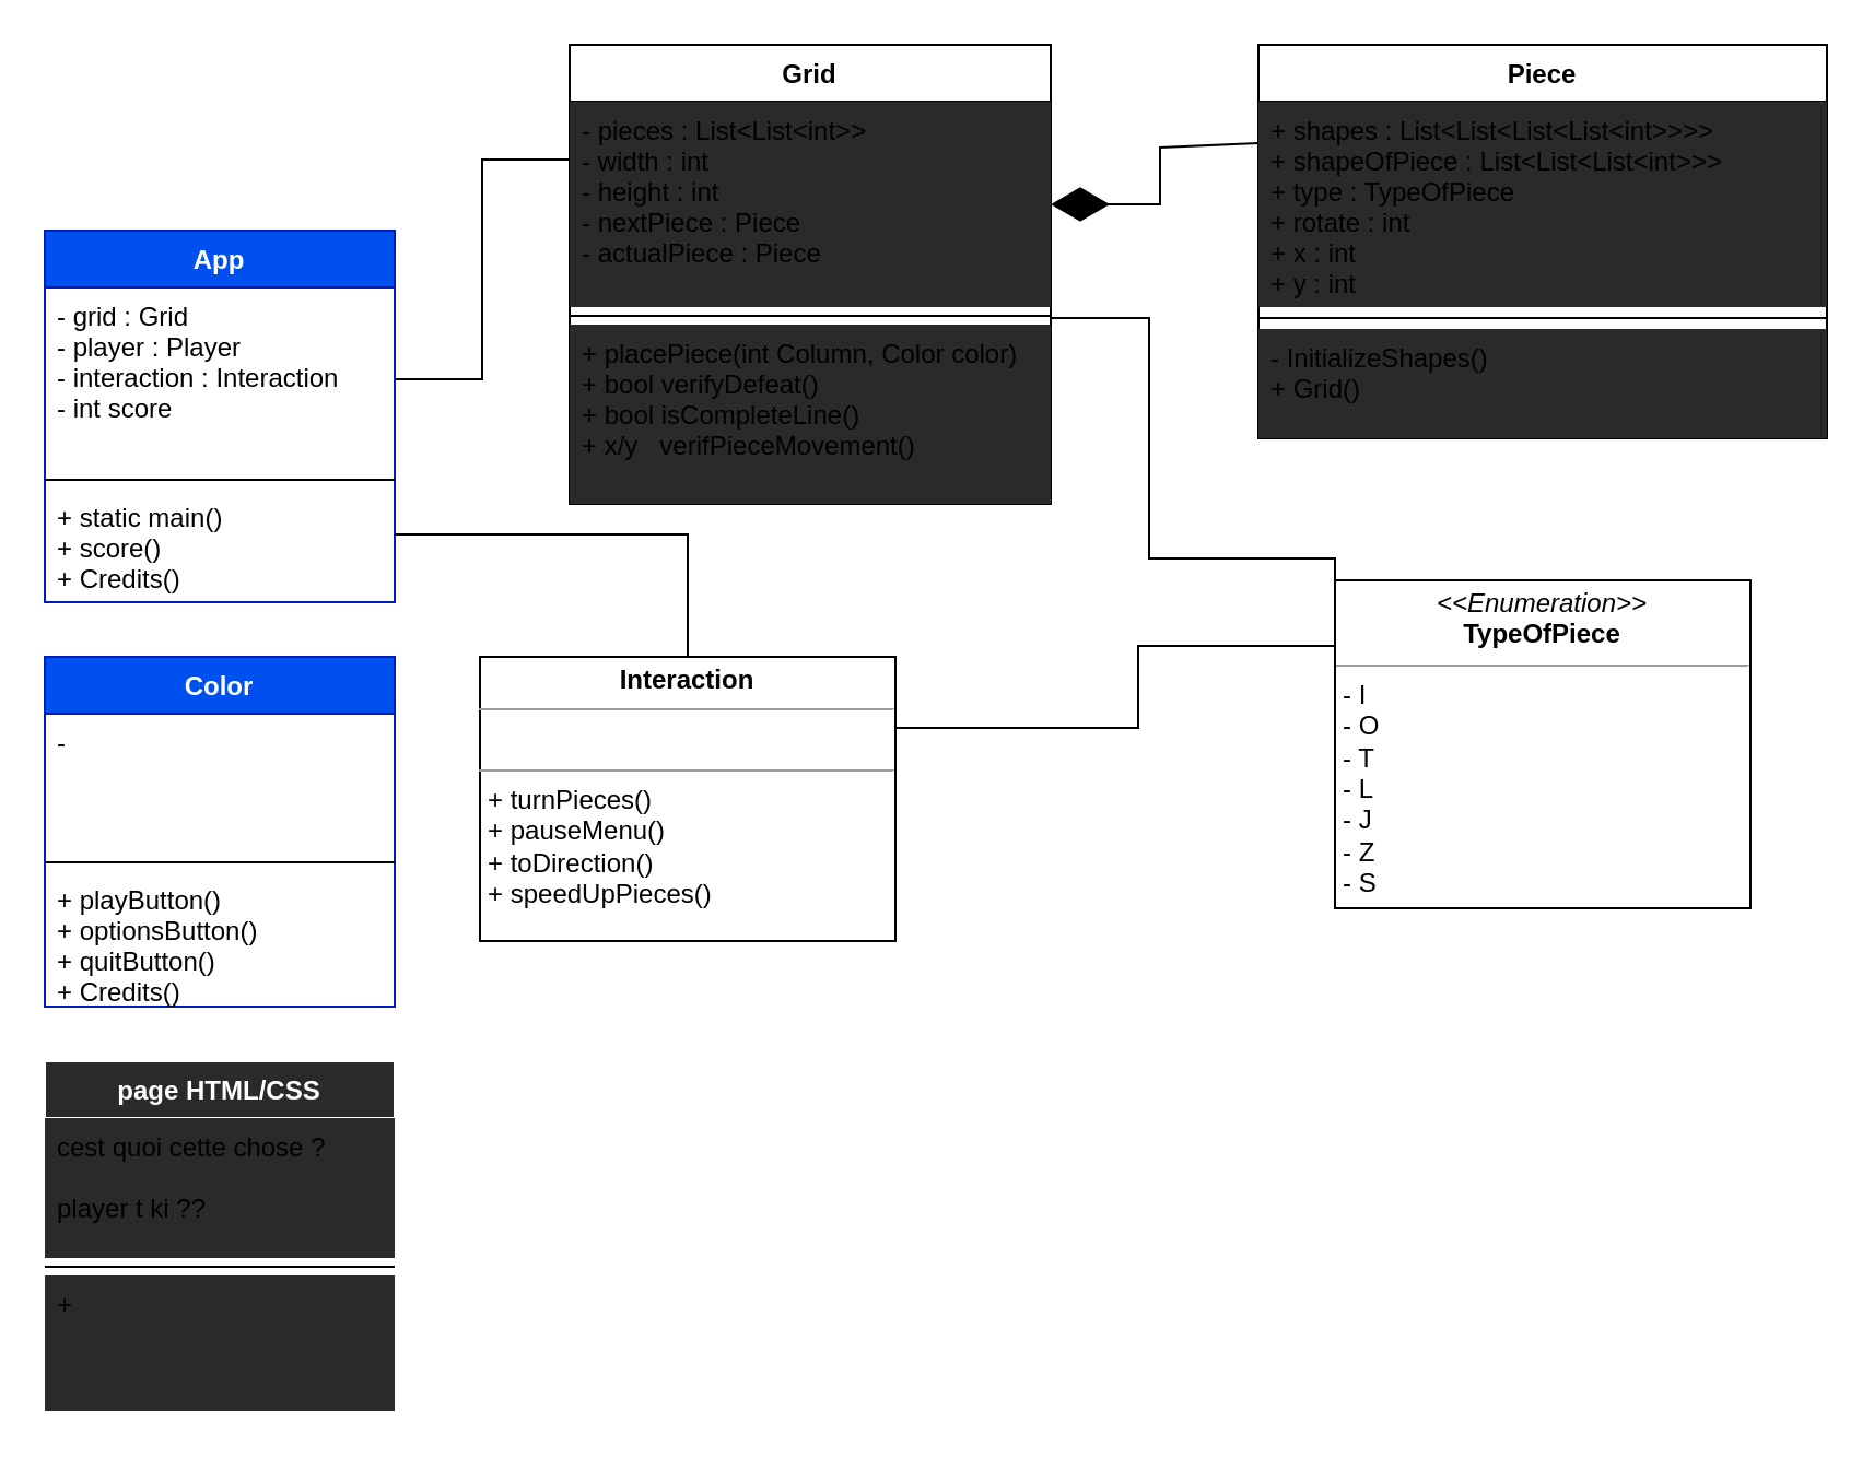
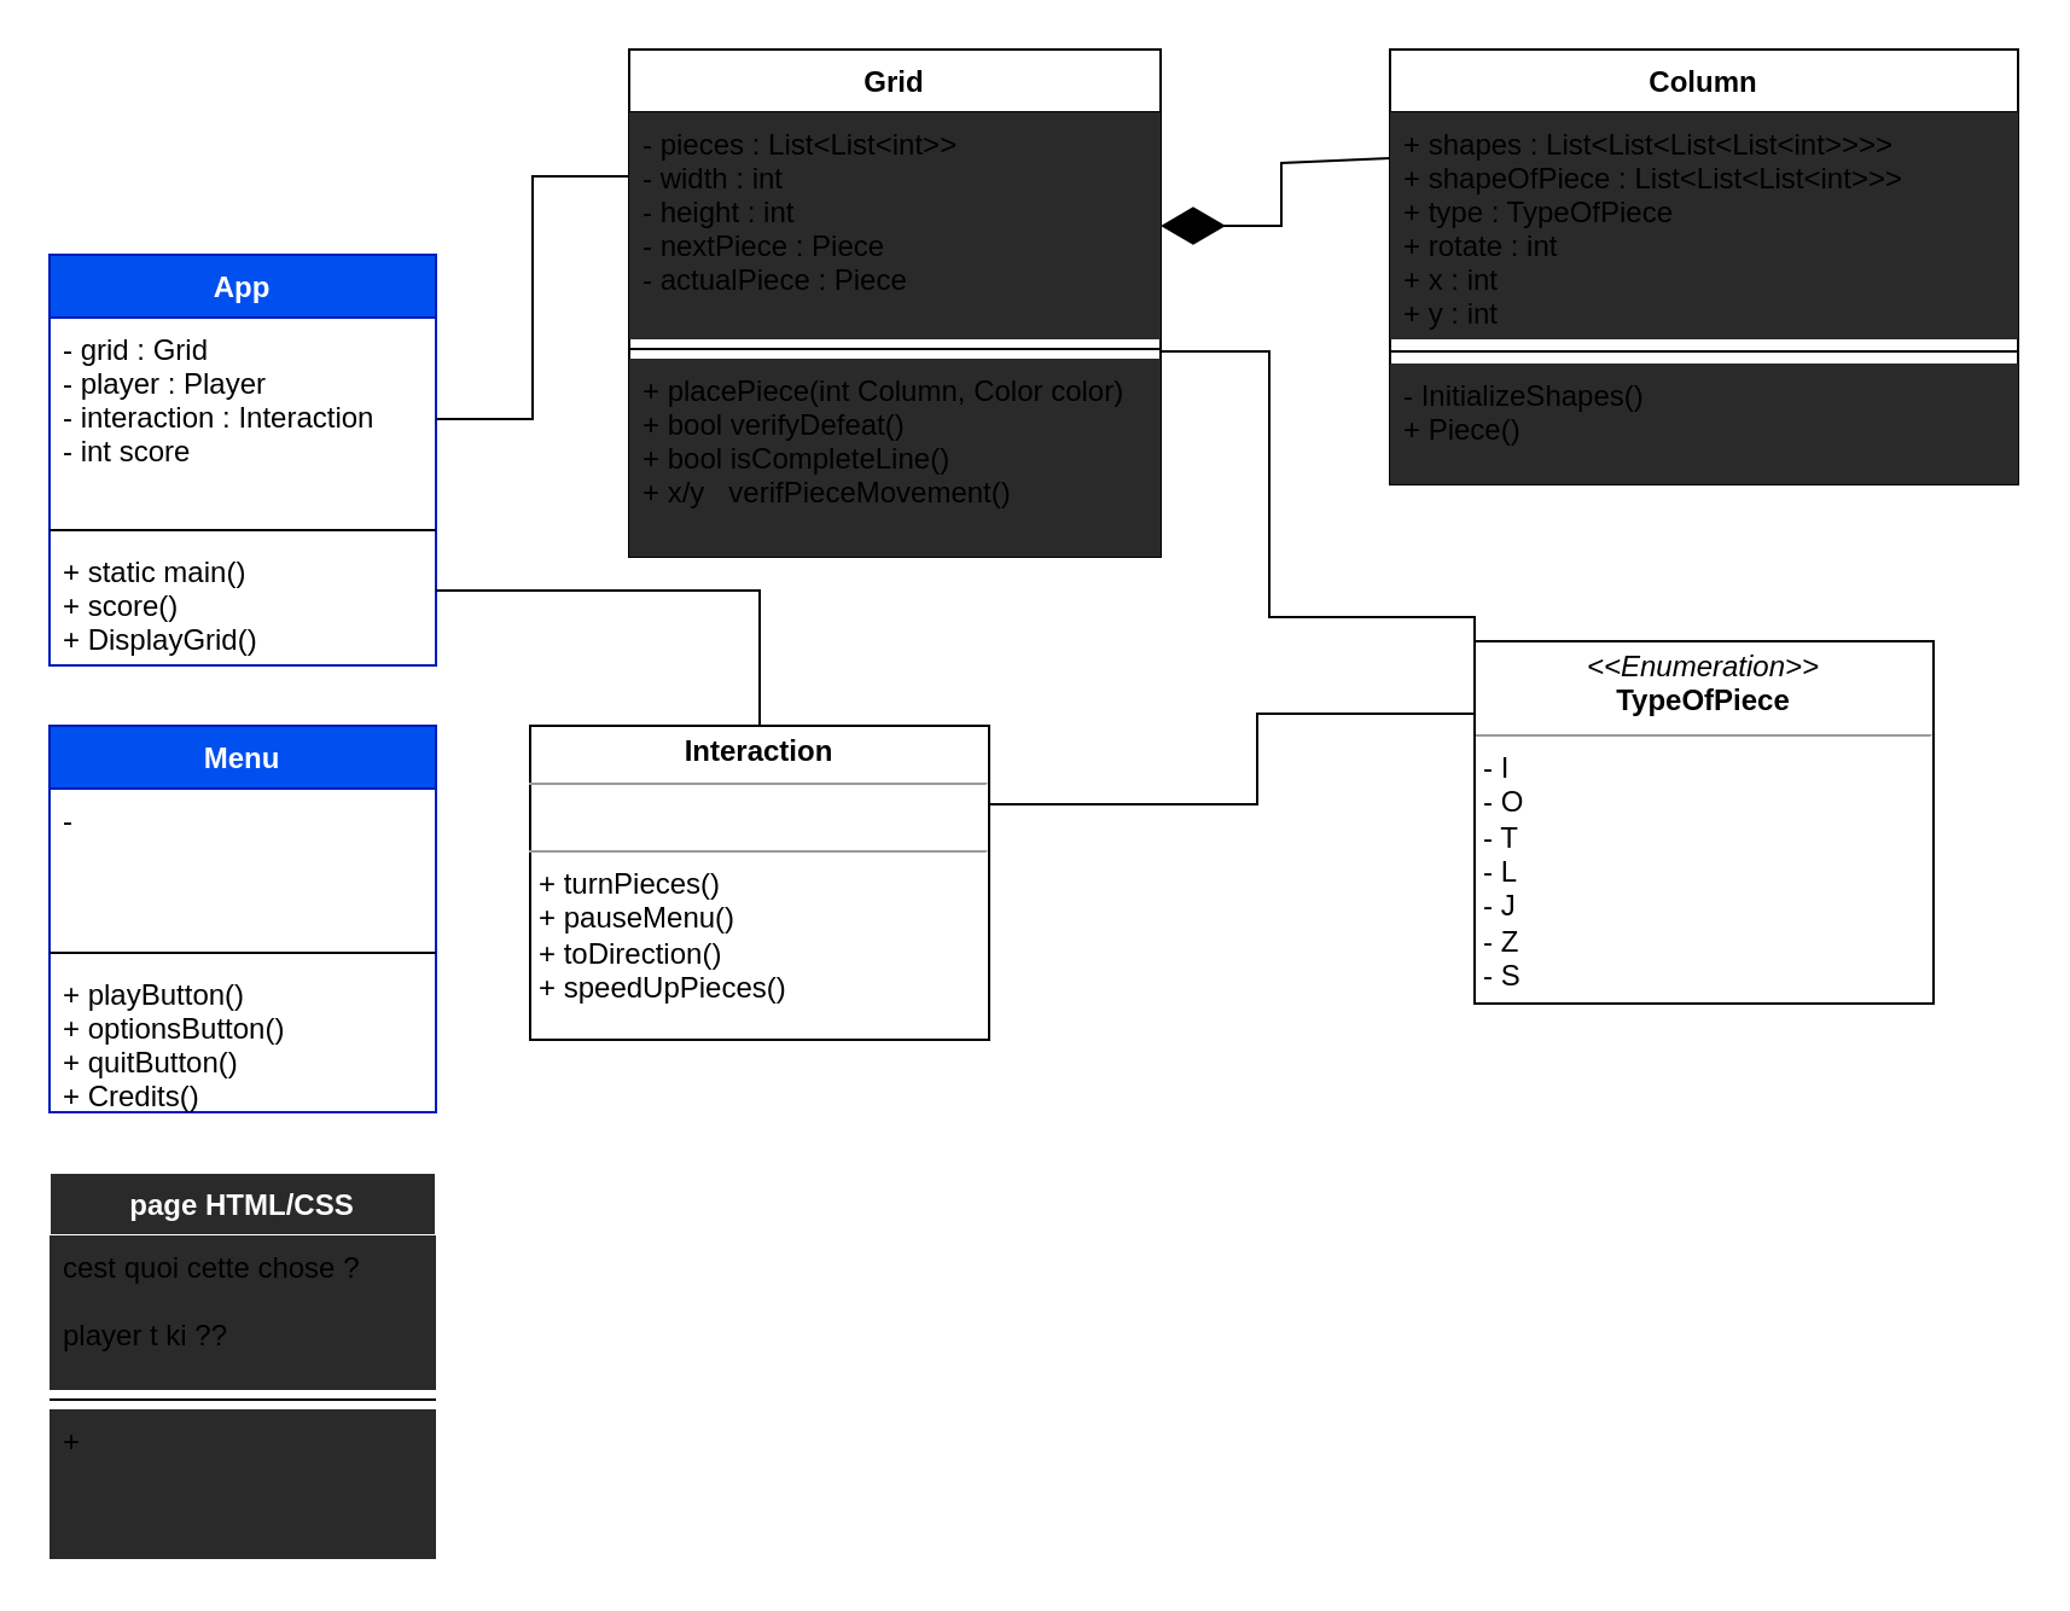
- <mxCell id="6" value="Piece" style="swimlane;fontStyle=1;align=center;verticalAlign=top;childLayout=stackLayout;horizontal=1;startSize=26;horizontalStack=0;resizeParent=1;resizeParentMax=0;resizeLast=0;collapsible=1;marginBottom=0;" parent="1" vertex="1"><mxGeometry x="575" y="20" width="260" height="180" as="geometry" /></mxCell>
+ <mxCell id="6" value="Column" style="swimlane;fontStyle=1;align=center;verticalAlign=top;childLayout=stackLayout;horizontal=1;startSize=26;horizontalStack=0;resizeParent=1;resizeParentMax=0;resizeLast=0;collapsible=1;marginBottom=0;" parent="1" vertex="1"><mxGeometry x="575" y="20" width="260" height="180" as="geometry" /></mxCell>
- <mxCell id="9" value="- InitializeShapes()&#10;+ Grid()" style="text;strokeColor=none;align=left;verticalAlign=top;spacingLeft=4;spacingRight=4;overflow=hidden;rotatable=0;points=[[0,0.5],[1,0.5]];portConstraint=eastwest;fillColor=#2a2a2a;" parent="6" vertex="1"><mxGeometry y="130" width="260" height="50" as="geometry" /></mxCell>
+ <mxCell id="9" value="- InitializeShapes()&#10;+ Piece()" style="text;strokeColor=none;align=left;verticalAlign=top;spacingLeft=4;spacingRight=4;overflow=hidden;rotatable=0;points=[[0,0.5],[1,0.5]];portConstraint=eastwest;fillColor=#2a2a2a;" parent="6" vertex="1"><mxGeometry y="130" width="260" height="50" as="geometry" /></mxCell>
- <mxCell id="5" value="+ static main()&#10;+ score()&#10;+ Credits()&#10;" style="text;strokeColor=none;fillColor=none;align=left;verticalAlign=top;spacingLeft=4;spacingRight=4;overflow=hidden;rotatable=0;points=[[0,0.5],[1,0.5]];portConstraint=eastwest;" parent="2" vertex="1"><mxGeometry y="118" width="160" height="52" as="geometry" /></mxCell>
+ <mxCell id="5" value="+ static main()&#10;+ score()&#10;+ DisplayGrid()&#10;" style="text;strokeColor=none;fillColor=none;align=left;verticalAlign=top;spacingLeft=4;spacingRight=4;overflow=hidden;rotatable=0;points=[[0,0.5],[1,0.5]];portConstraint=eastwest;" parent="2" vertex="1"><mxGeometry y="118" width="160" height="52" as="geometry" /></mxCell>
- <mxCell id="21" value="Color" style="swimlane;fontStyle=1;align=center;verticalAlign=top;childLayout=stackLayout;horizontal=1;startSize=26;horizontalStack=0;resizeParent=1;resizeParentMax=0;resizeLast=0;collapsible=1;marginBottom=0;fillColor=#0050ef;strokeColor=#001DBC;fontColor=#ffffff;" parent="1" vertex="1"><mxGeometry x="20" y="300" width="160" height="160" as="geometry" /></mxCell>
+ <mxCell id="21" value="Menu" style="swimlane;fontStyle=1;align=center;verticalAlign=top;childLayout=stackLayout;horizontal=1;startSize=26;horizontalStack=0;resizeParent=1;resizeParentMax=0;resizeLast=0;collapsible=1;marginBottom=0;fillColor=#0050ef;strokeColor=#001DBC;fontColor=#ffffff;" parent="1" vertex="1"><mxGeometry x="20" y="300" width="160" height="160" as="geometry" /></mxCell>
